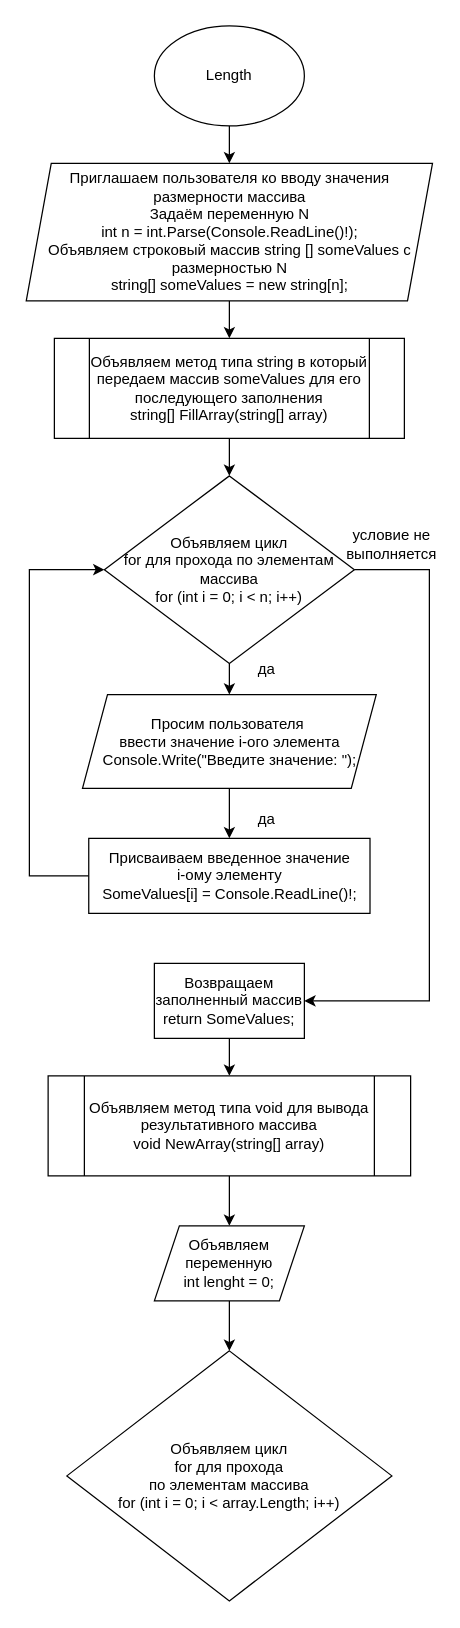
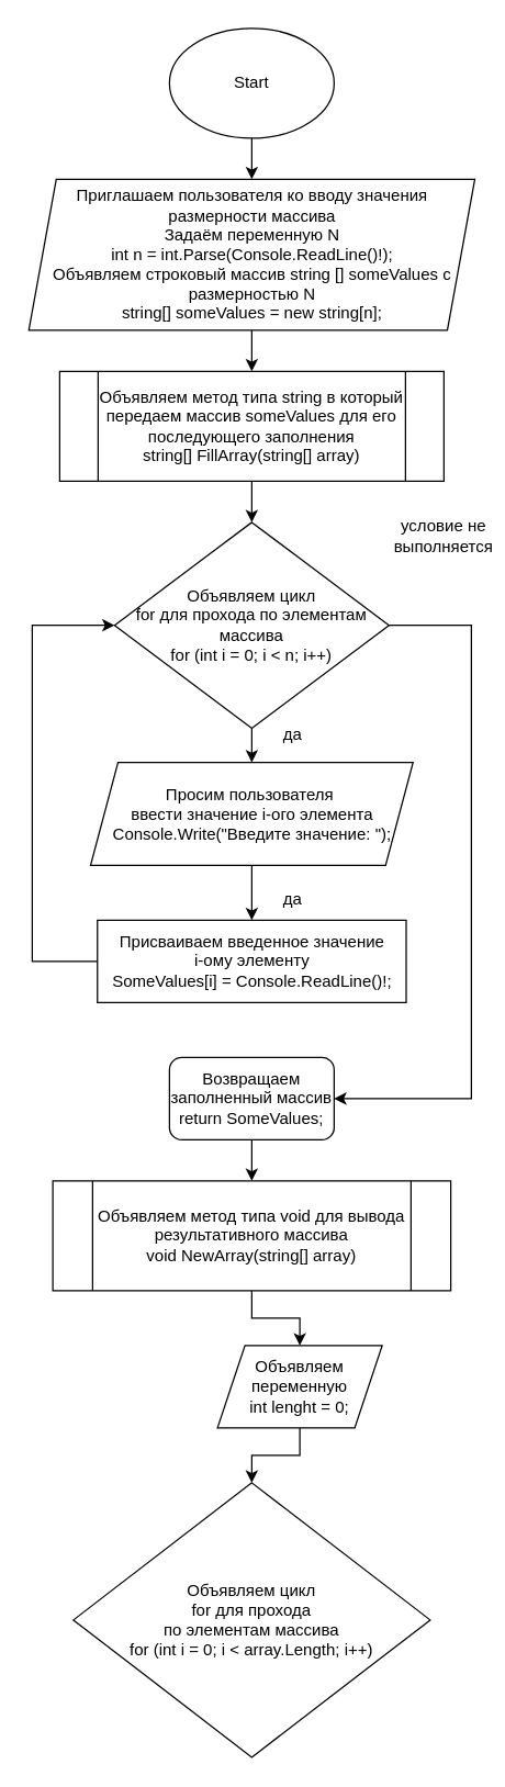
- <mxCell id="3" value="Length" style="ellipse;whiteSpace=wrap;html=1;" vertex="1" parent="1"><mxGeometry x="123" y="20" width="120" height="80" as="geometry" /></mxCell>
+ <mxCell id="3" value="Start" style="ellipse;whiteSpace=wrap;html=1;" vertex="1" parent="1"><mxGeometry x="123" y="20" width="120" height="80" as="geometry" /></mxCell>
- <mxCell id="19" value="условие не выполняется" style="text;html=1;strokeColor=none;fillColor=none;align=center;verticalAlign=middle;whiteSpace=wrap;rounded=0;" vertex="1" parent="1"><mxGeometry x="283" y="420" width="60" height="30" as="geometry" /></mxCell>
+ <mxCell id="19" value="условие не выполняется" style="text;html=1;strokeColor=none;fillColor=none;align=center;verticalAlign=middle;whiteSpace=wrap;rounded=0;" vertex="1" parent="1"><mxGeometry x="293" y="375" width="60" height="30" as="geometry" /></mxCell>
- <mxCell id="18" value="Возвращаем заполненный массив&lt;br&gt;return SomeValues;" style="whiteSpace=wrap;html=1;" vertex="1" parent="1"><mxGeometry x="123" y="770" width="120" height="60" as="geometry" /></mxCell>
+ <mxCell id="18" value="Возвращаем заполненный массив&lt;br&gt;return SomeValues;" style="whiteSpace=wrap;html=1;rounded=1;" vertex="1" parent="1"><mxGeometry x="123" y="770" width="120" height="60" as="geometry" /></mxCell>
- <mxCell id="23" value="Объявляем переменную &lt;br&gt;int lenght = 0;" style="shape=parallelogram;perimeter=parallelogramPerimeter;whiteSpace=wrap;html=1;fixedSize=1;" vertex="1" parent="1"><mxGeometry x="123" y="980" width="120" height="60" as="geometry" /></mxCell>
+ <mxCell id="23" value="Объявляем переменную &lt;br&gt;int lenght = 0;" style="shape=parallelogram;perimeter=parallelogramPerimeter;whiteSpace=wrap;html=1;fixedSize=1;" vertex="1" parent="1"><mxGeometry x="158" y="980" width="120" height="60" as="geometry" /></mxCell>
